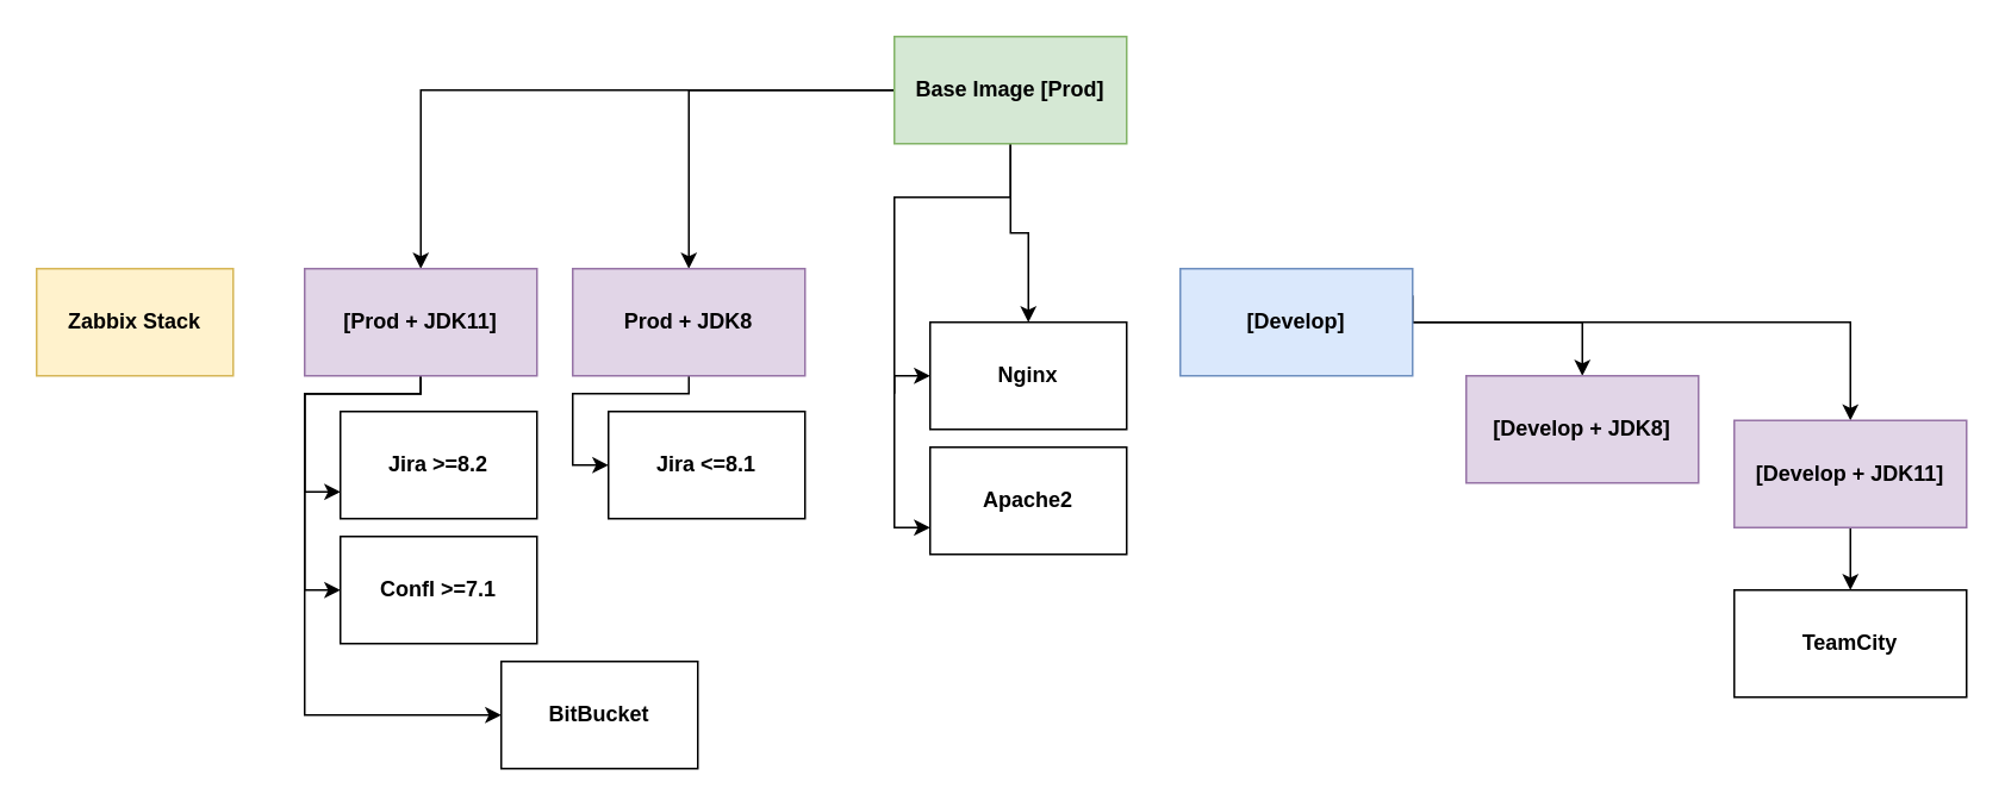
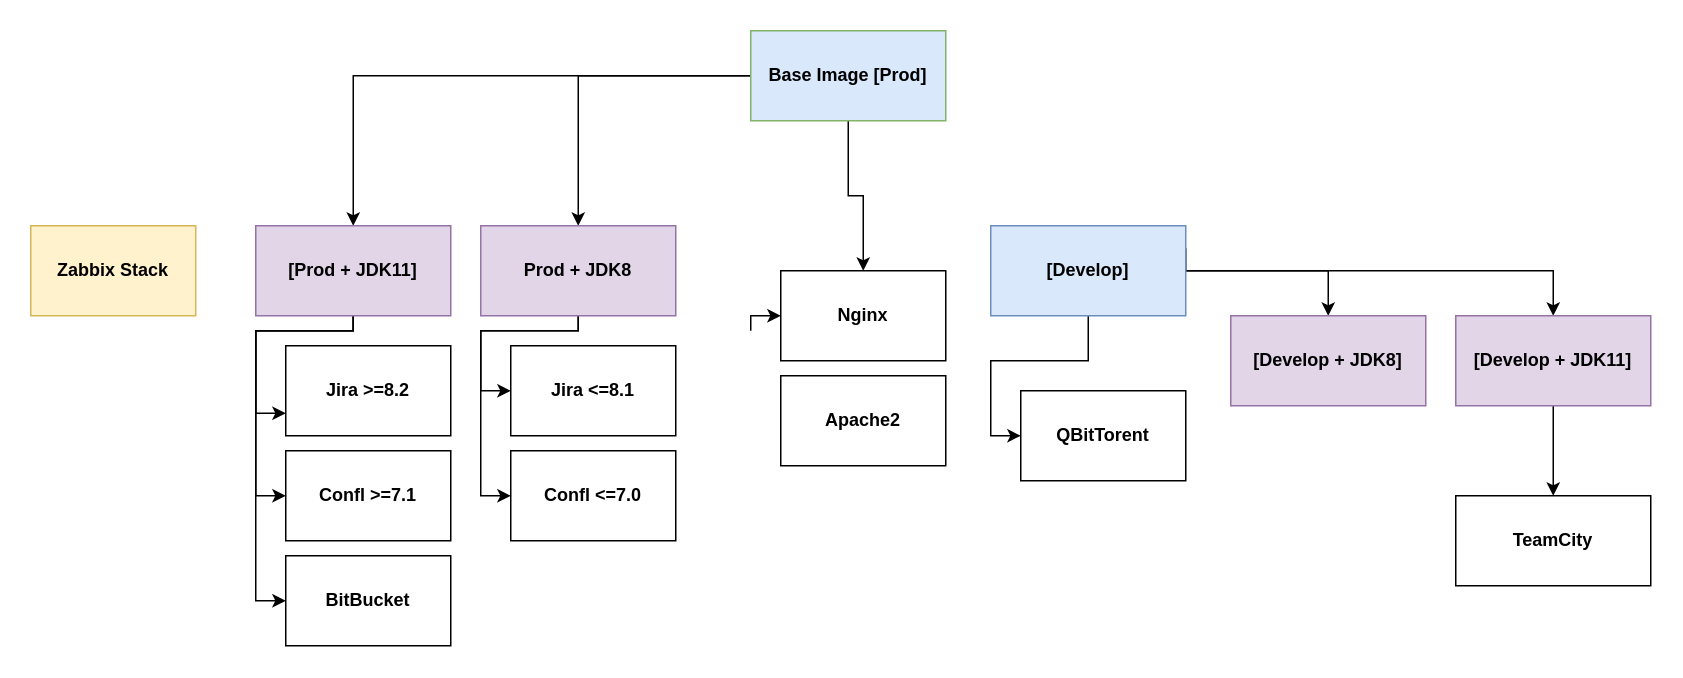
- <mxCell id="10" value="&lt;span style=&quot;font-weight: 700 ; white-space: nowrap&quot;&gt;Base Image [Prod]&lt;/span&gt;" style="whiteSpace=wrap;html=1;align=center;treeFolding=1;treeMoving=1;container=1;recursiveResize=0;fillColor=#d5e8d4;strokeColor=#82b366;" vertex="1" parent="1"><mxGeometry x="500" y="20" width="130" height="60" as="geometry" /></mxCell>
+ <mxCell id="10" value="&lt;span style=&quot;font-weight: 700 ; white-space: nowrap&quot;&gt;Base Image [Prod]&lt;/span&gt;" style="whiteSpace=wrap;html=1;align=center;treeFolding=1;treeMoving=1;container=1;recursiveResize=0;fillColor=#dae8fc;strokeColor=#82b366;" vertex="1" parent="1"><mxGeometry x="500" y="20" width="130" height="60" as="geometry" /></mxCell>
- <mxCell id="9" style="edgeStyle=orthogonalEdgeStyle;rounded=0;orthogonalLoop=1;jettySize=auto;html=1;entryX=0;entryY=0.75;entryDx=0;entryDy=0;" edge="1" parent="1" source="10" target="24"><mxGeometry relative="1" as="geometry"><Array as="points"><mxPoint x="565" y="110" /><mxPoint x="500" y="110" /><mxPoint x="500" y="295" /></Array></mxGeometry></mxCell>
+ <mxCell id="4" style="edgeStyle=orthogonalEdgeStyle;rounded=0;orthogonalLoop=1;jettySize=auto;html=1;entryX=0;entryY=0.5;entryDx=0;entryDy=0;" edge="1" parent="1" source="5" target="25"><mxGeometry relative="1" as="geometry"><Array as="points"><mxPoint x="725" y="240" /><mxPoint x="660" y="240" /><mxPoint x="660" y="290" /></Array></mxGeometry></mxCell>
- <mxCell id="16" value="&lt;span style=&quot;font-weight: 700 ; white-space: nowrap&quot;&gt;[Develop&lt;/span&gt;&lt;span style=&quot;font-weight: 700 ; white-space: nowrap&quot;&gt;&amp;nbsp;+ JDK11&lt;/span&gt;&lt;span style=&quot;font-weight: 700 ; white-space: nowrap&quot;&gt;]&lt;/span&gt;" style="whiteSpace=wrap;html=1;align=center;verticalAlign=middle;container=1;recursiveResize=0;treeFolding=1;treeMoving=1;fillColor=#e1d5e7;strokeColor=#9673a6;" vertex="1" parent="1"><mxGeometry x="970" y="235" width="130" height="60" as="geometry" /></mxCell>
+ <mxCell id="16" value="&lt;span style=&quot;font-weight: 700 ; white-space: nowrap&quot;&gt;[Develop&lt;/span&gt;&lt;span style=&quot;font-weight: 700 ; white-space: nowrap&quot;&gt;&amp;nbsp;+ JDK11&lt;/span&gt;&lt;span style=&quot;font-weight: 700 ; white-space: nowrap&quot;&gt;]&lt;/span&gt;" style="whiteSpace=wrap;html=1;align=center;verticalAlign=middle;container=1;recursiveResize=0;treeFolding=1;treeMoving=1;fillColor=#e1d5e7;strokeColor=#9673a6;" vertex="1" parent="1"><mxGeometry x="970" y="210" width="130" height="60" as="geometry" /></mxCell>
+ <mxCell id="25" value="&lt;span style=&quot;font-weight: 700 ; white-space: nowrap&quot;&gt;QBitTorent&lt;/span&gt;" style="whiteSpace=wrap;html=1;align=center;verticalAlign=middle;container=1;recursiveResize=0;treeFolding=1;treeMoving=1;" vertex="1" parent="1"><mxGeometry x="680" y="260" width="110" height="60" as="geometry" /></mxCell>
+ <mxCell id="12" style="edgeStyle=orthogonalEdgeStyle;rounded=0;orthogonalLoop=1;jettySize=auto;html=1;entryX=0;entryY=0.5;entryDx=0;entryDy=0;" edge="1" parent="1" source="13" target="29"><mxGeometry relative="1" as="geometry"><Array as="points"><mxPoint x="385" y="220" /><mxPoint x="320" y="220" /><mxPoint x="320" y="330" /></Array></mxGeometry></mxCell>
+ <mxCell id="29" value="&lt;span style=&quot;font-weight: 700 ; white-space: nowrap&quot;&gt;Confl &amp;lt;=7.0&lt;/span&gt;" style="whiteSpace=wrap;html=1;align=center;verticalAlign=middle;container=1;recursiveResize=0;treeFolding=1;treeMoving=1;" vertex="1" parent="1"><mxGeometry x="340" y="300" width="110" height="60" as="geometry" /></mxCell>
- <mxCell id="30" value="&lt;b&gt;BitBucket&lt;/b&gt;" style="whiteSpace=wrap;html=1;align=center;verticalAlign=middle;container=1;recursiveResize=0;treeFolding=1;treeMoving=1;" vertex="1" parent="1"><mxGeometry x="280" y="370" width="110" height="60" as="geometry" /></mxCell>
+ <mxCell id="30" value="&lt;b&gt;BitBucket&lt;/b&gt;" style="whiteSpace=wrap;html=1;align=center;verticalAlign=middle;container=1;recursiveResize=0;treeFolding=1;treeMoving=1;" vertex="1" parent="1"><mxGeometry x="190" y="370" width="110" height="60" as="geometry" /></mxCell>
